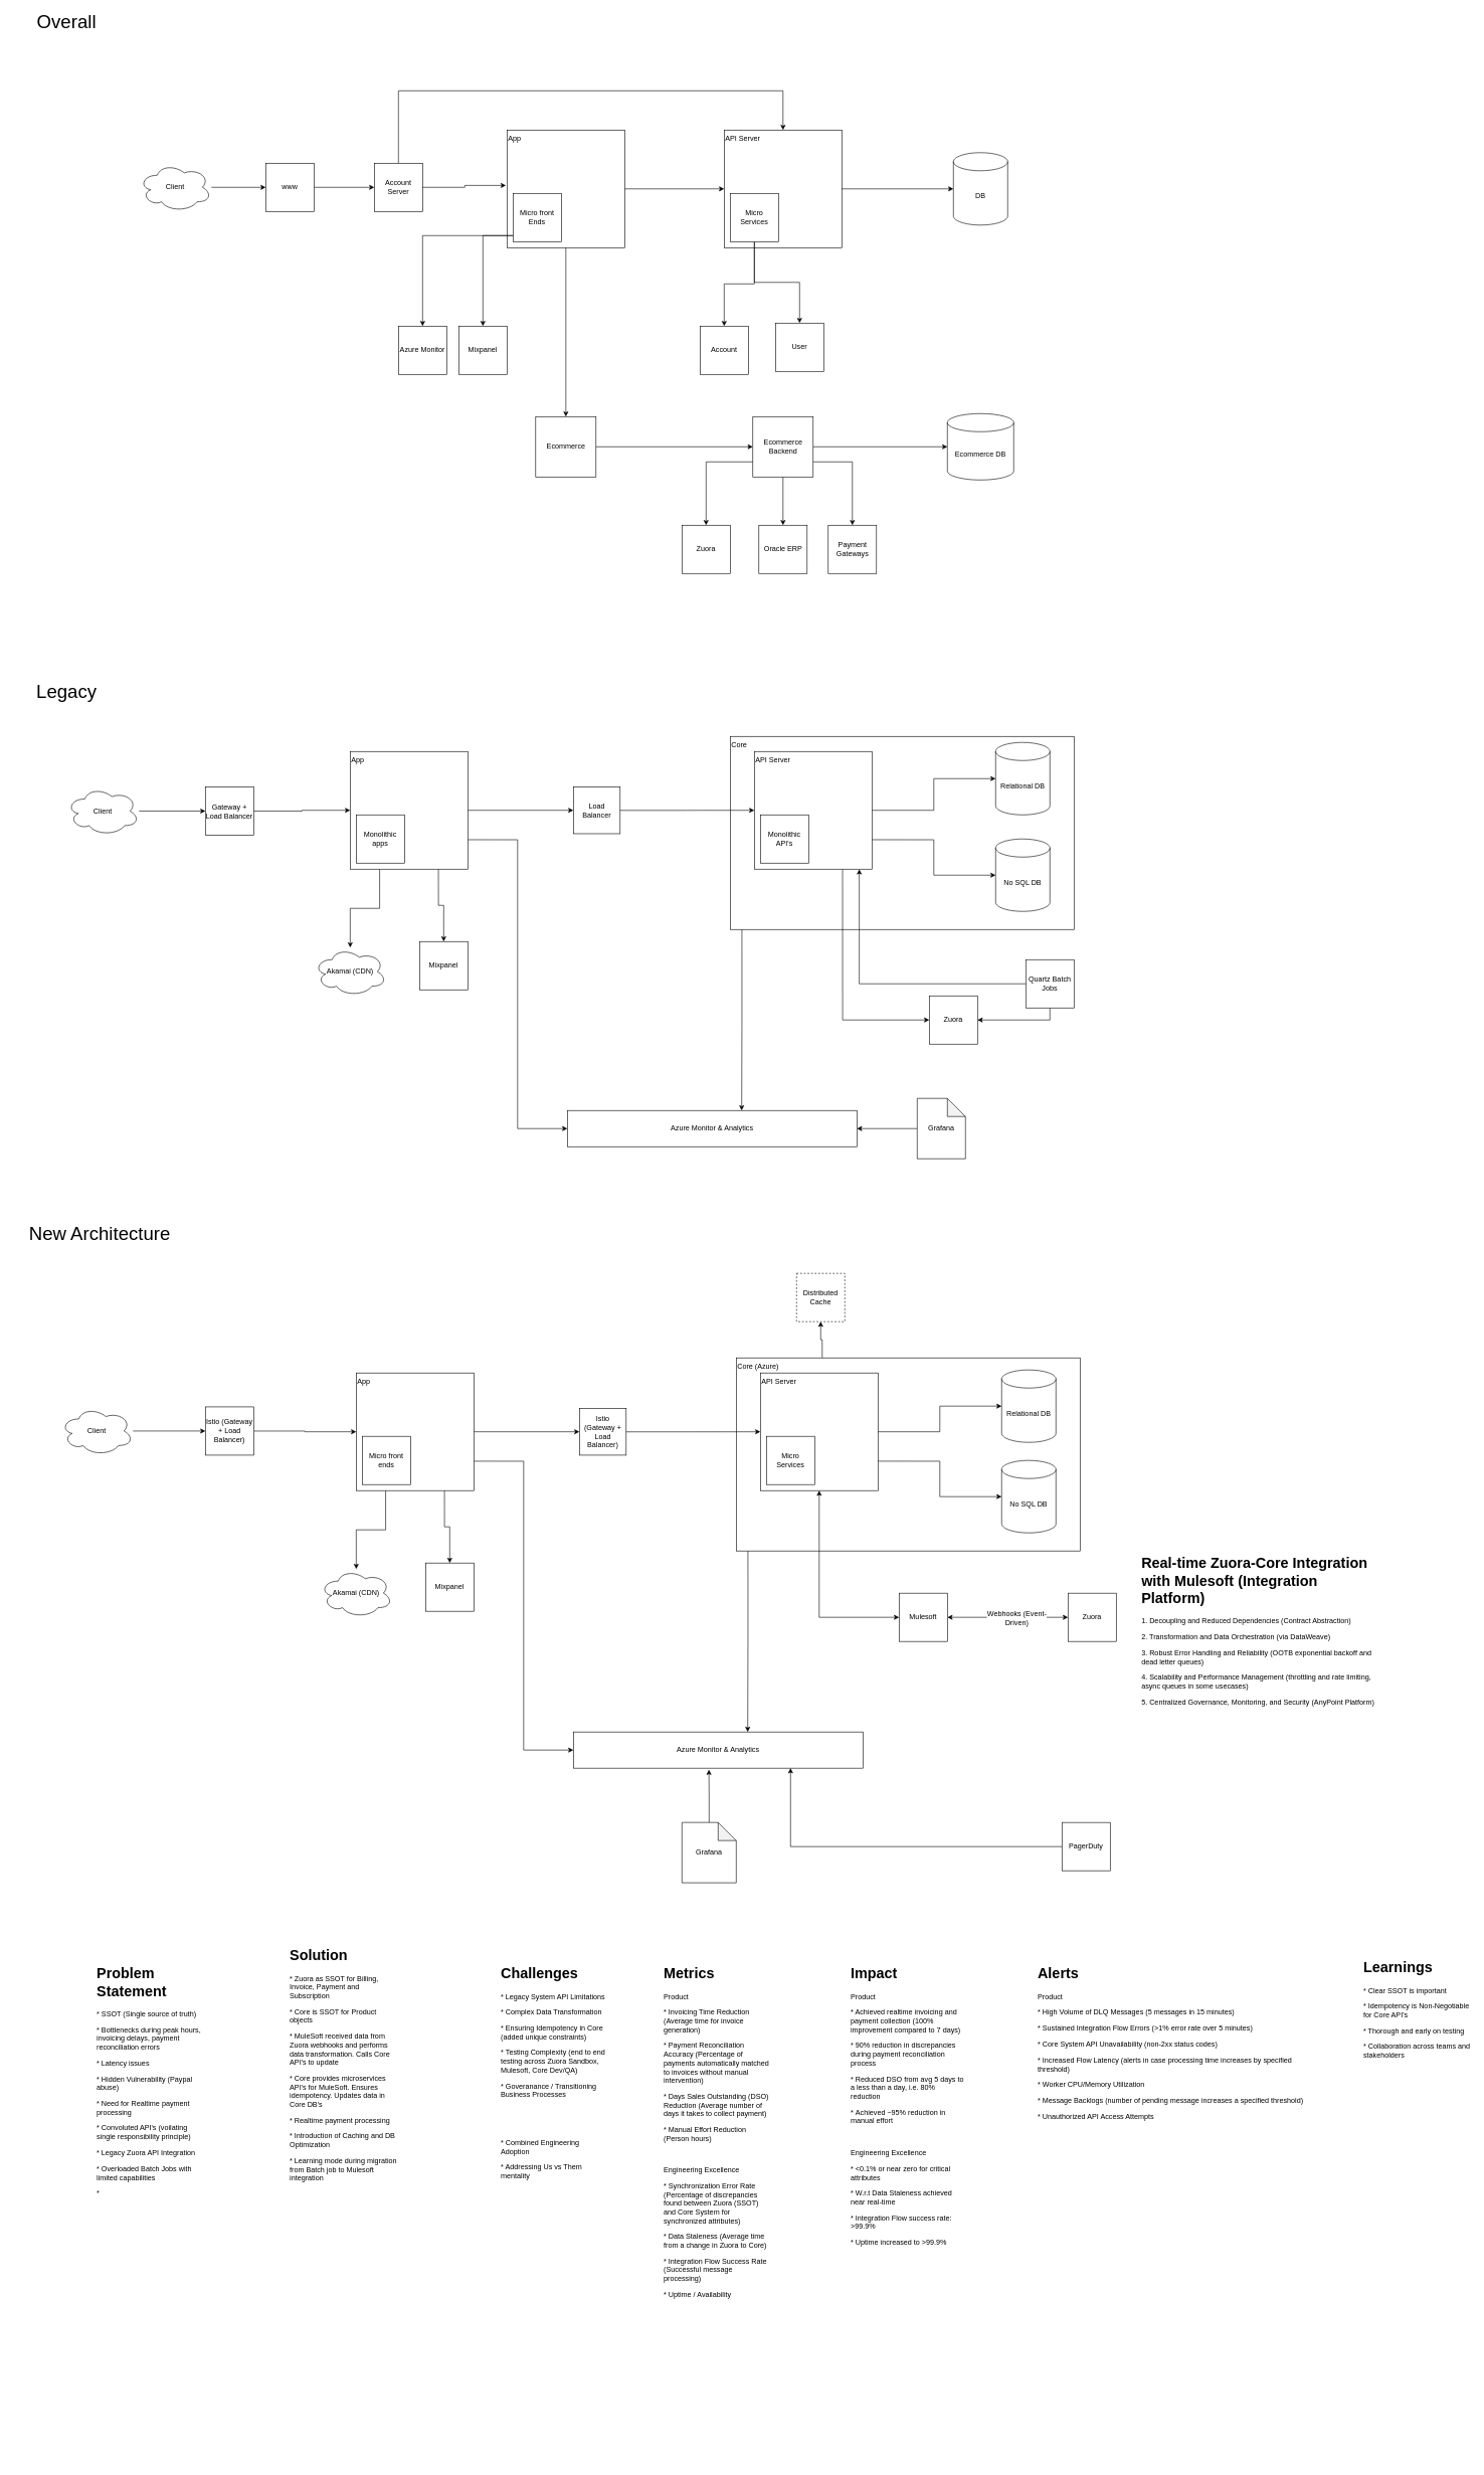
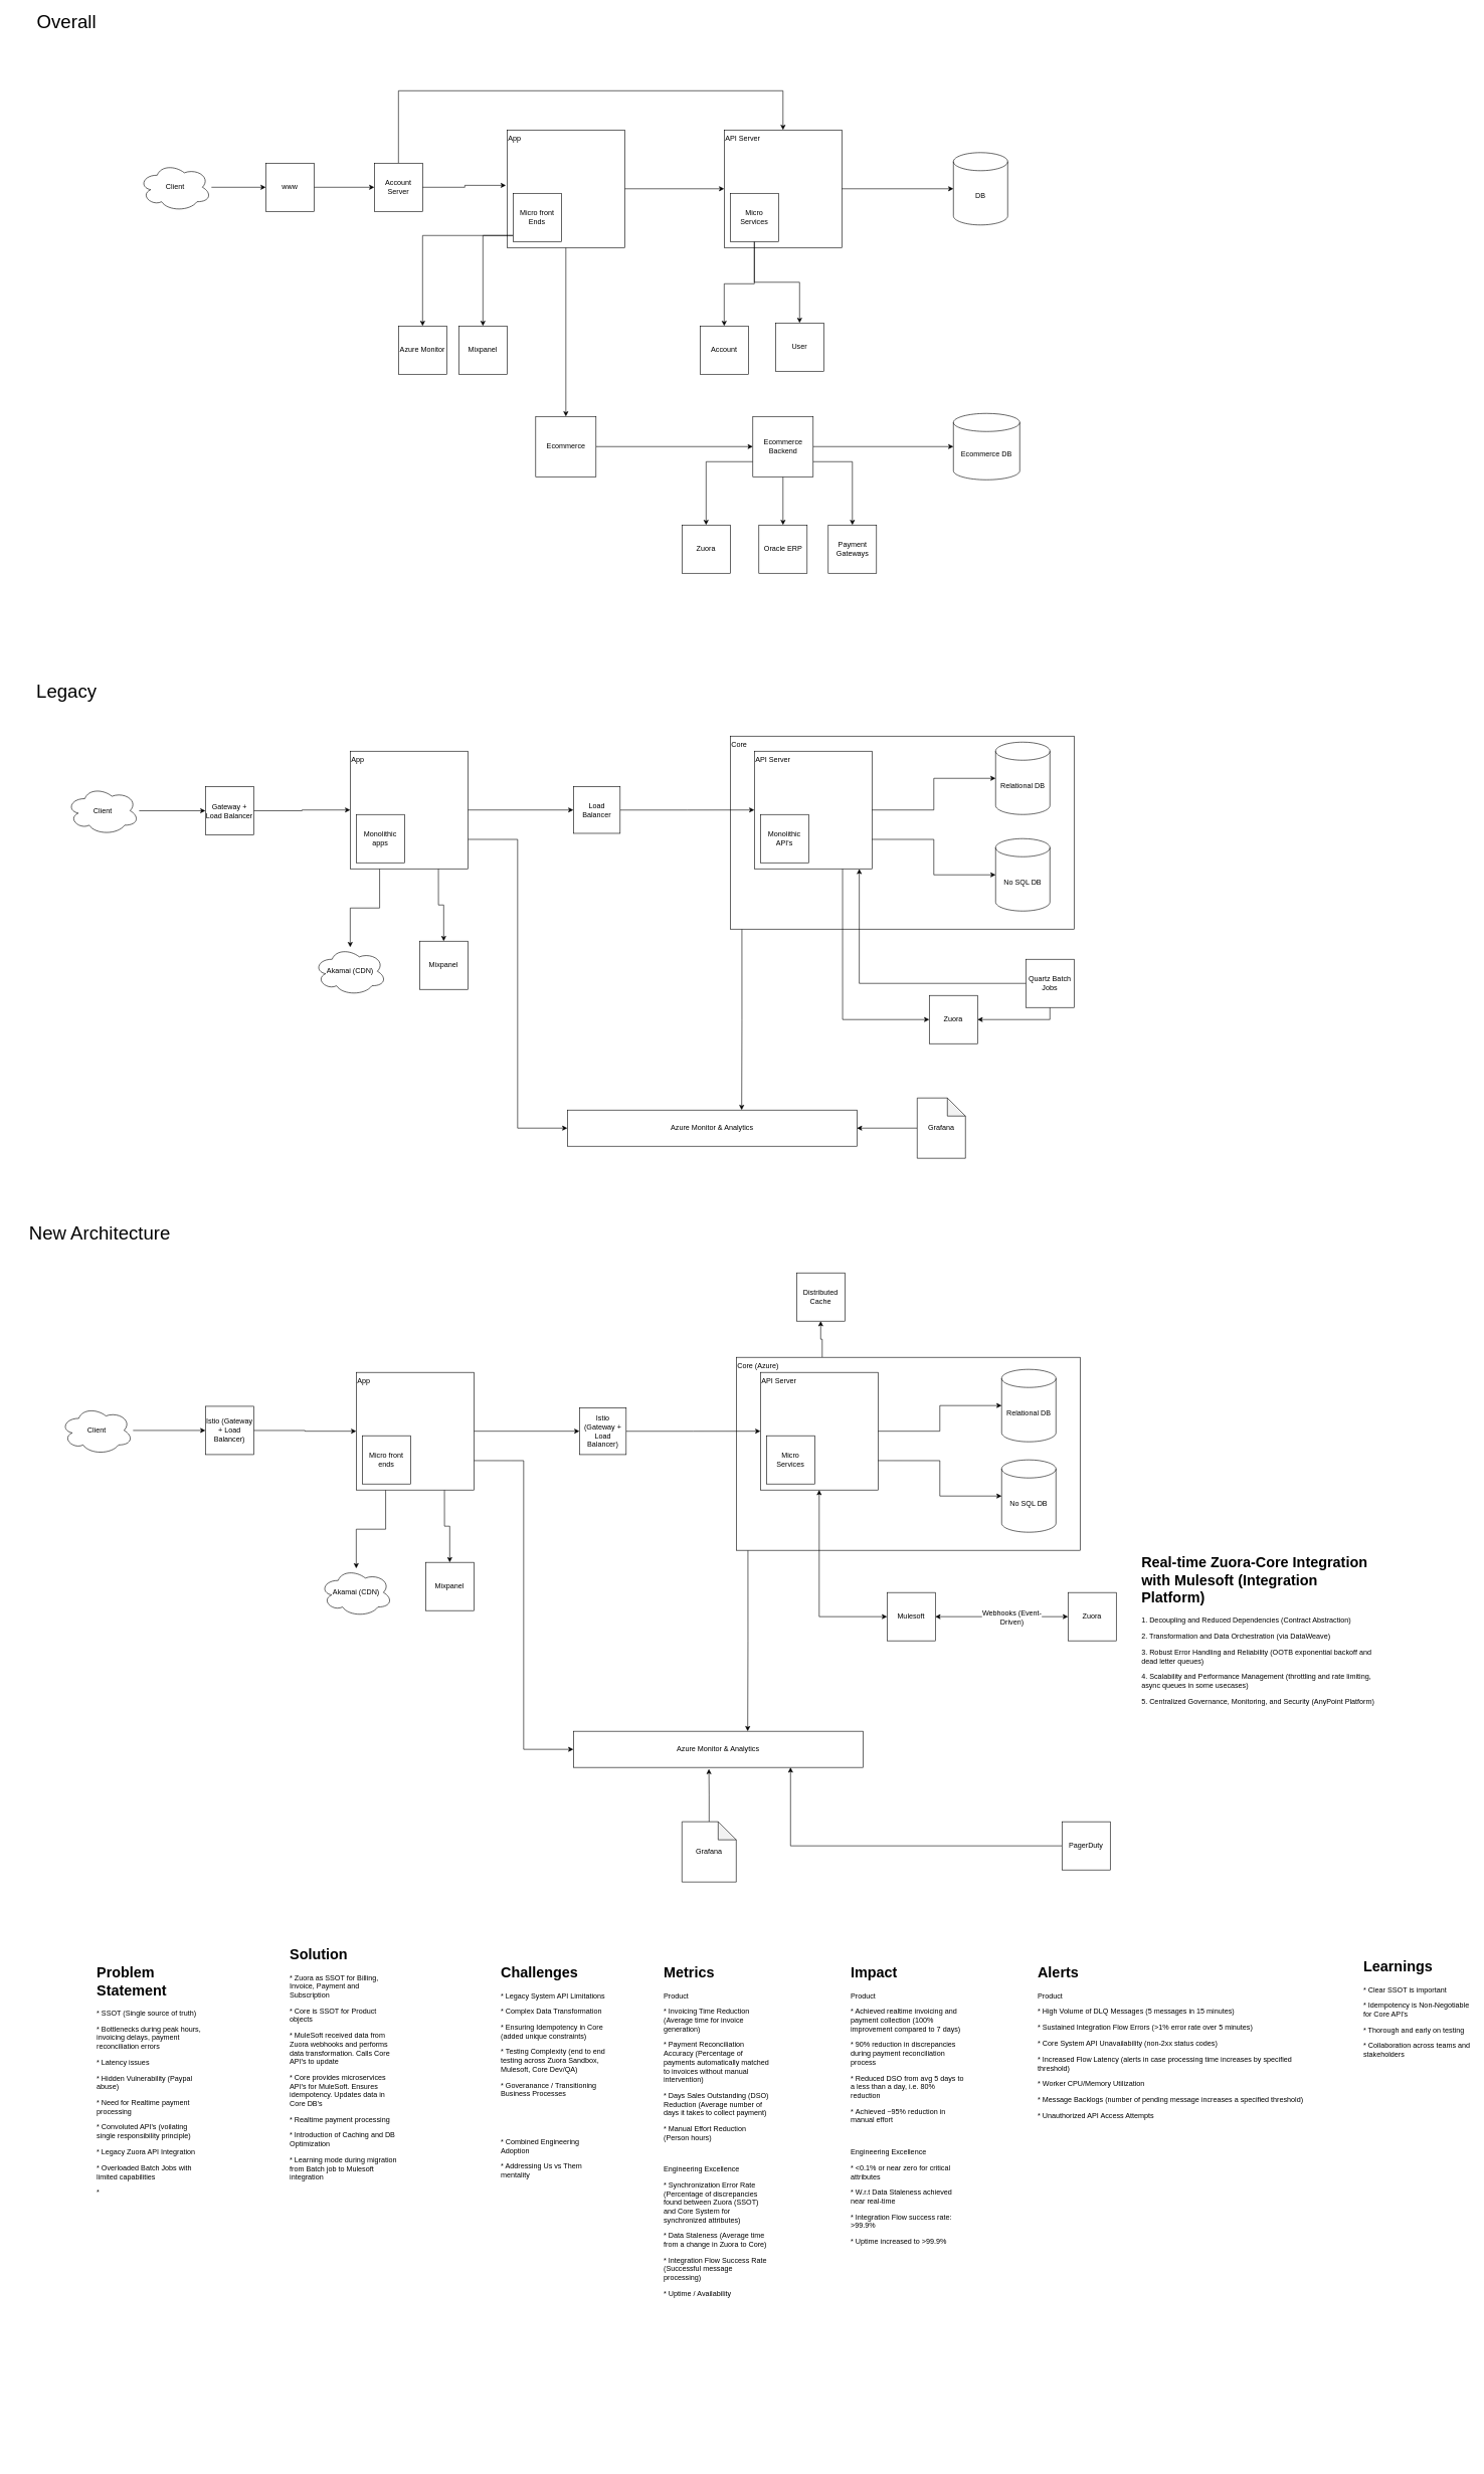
- <mxCell id="106" value="Ecommerce DB" style="whiteSpace=wrap;html=1;aspect=fixed;shape=cylinder3;boundedLbl=1;backgroundOutline=1;size=15;" parent="1" vertex="1"><mxGeometry x="1570" y="685" width="110" height="110" as="geometry" /></mxCell>
+ <mxCell id="106" value="Ecommerce DB" style="whiteSpace=wrap;html=1;aspect=fixed;shape=cylinder3;boundedLbl=1;backgroundOutline=1;size=15;" parent="1" vertex="1"><mxGeometry x="1580" y="685" width="110" height="110" as="geometry" /></mxCell>
- <mxCell id="66" value="Distributed Cache" style="whiteSpace=wrap;html=1;aspect=fixed;dashed=1;" parent="1" vertex="1"><mxGeometry x="1320" y="2110" width="80" height="80" as="geometry" /></mxCell>
+ <mxCell id="66" value="Distributed Cache" style="whiteSpace=wrap;html=1;aspect=fixed;" parent="1" vertex="1"><mxGeometry x="1320" y="2110" width="80" height="80" as="geometry" /></mxCell>
- <mxCell id="59" value="Mulesoft" style="whiteSpace=wrap;html=1;aspect=fixed;" parent="1" vertex="1"><mxGeometry x="1490" y="2640" width="80" height="80" as="geometry" /></mxCell>
+ <mxCell id="59" value="Mulesoft" style="whiteSpace=wrap;html=1;aspect=fixed;" parent="1" vertex="1"><mxGeometry x="1470" y="2640" width="80" height="80" as="geometry" /></mxCell>
